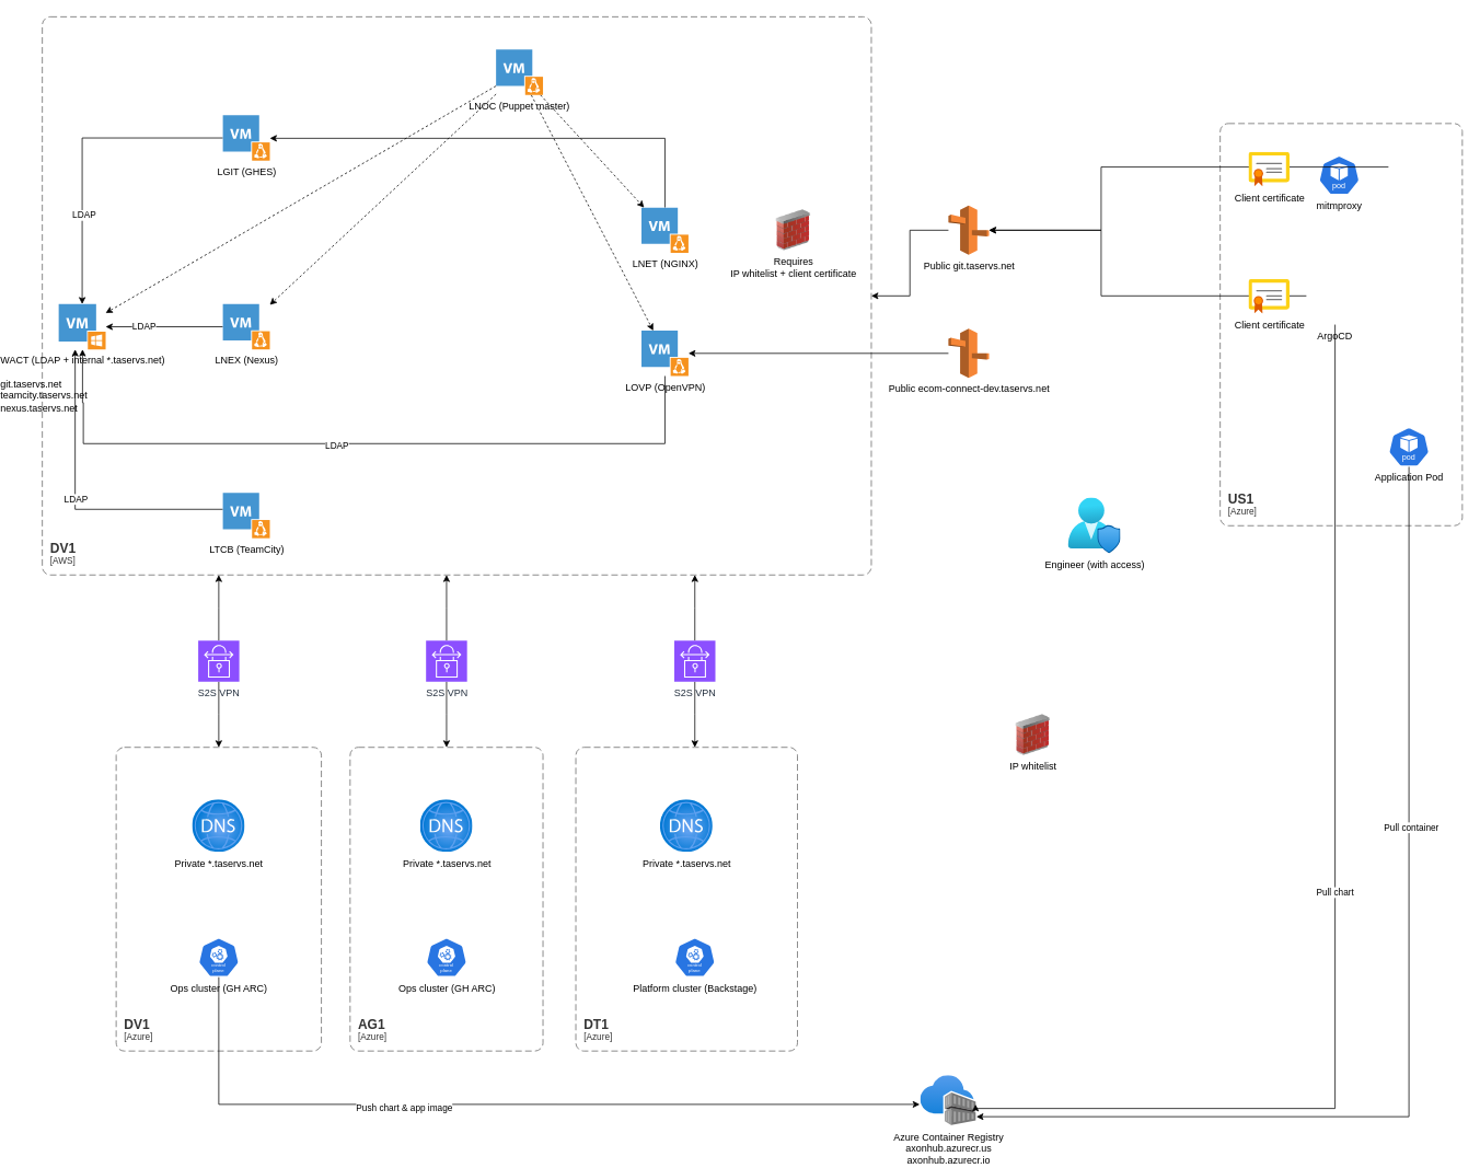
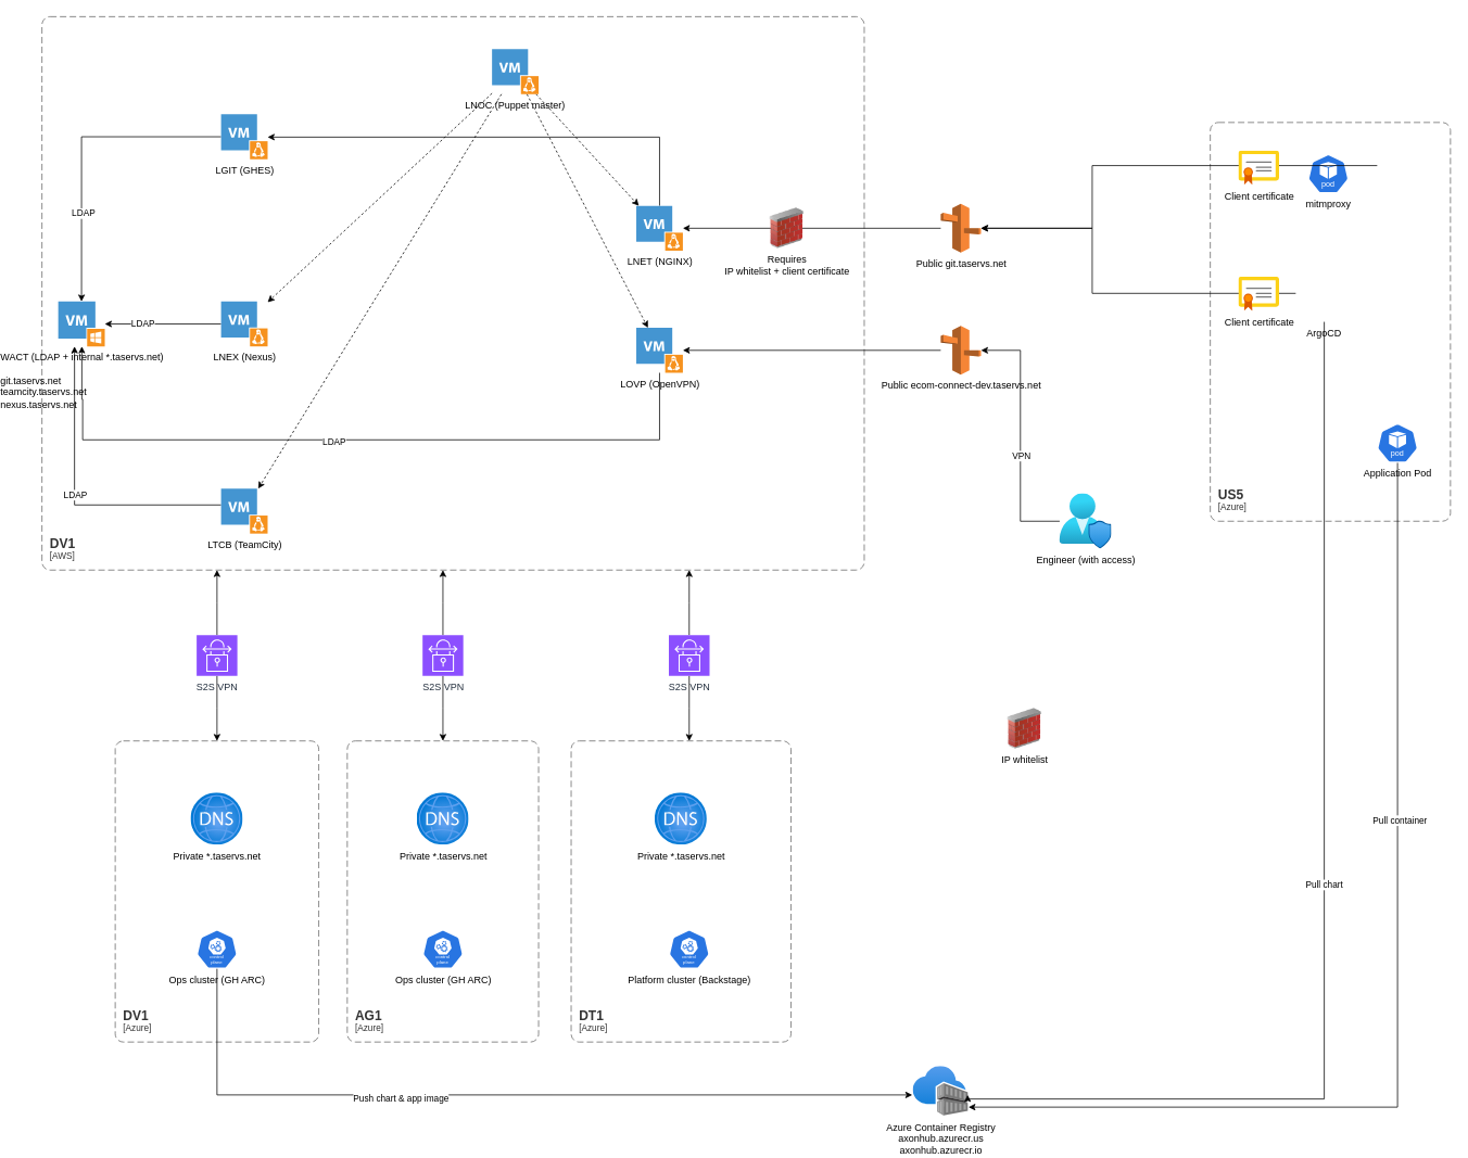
- <mxCell id="16" style="rounded=0;orthogonalLoop=1;jettySize=auto;html=1;dashed=1;" edge="1" parent="1" source="19" target="5"><mxGeometry relative="1" as="geometry" /></mxCell>
+ <mxCell id="16" style="rounded=0;orthogonalLoop=1;jettySize=auto;html=1;dashed=1;" edge="1" parent="1" source="19" target="11"><mxGeometry relative="1" as="geometry" /></mxCell>
- <mxCell id="38" style="edgeStyle=orthogonalEdgeStyle;rounded=0;orthogonalLoop=1;jettySize=auto;html=1;" edge="1" parent="1" source="39" target="2"><mxGeometry relative="1" as="geometry" /></mxCell>
+ <mxCell id="38" style="edgeStyle=orthogonalEdgeStyle;rounded=0;orthogonalLoop=1;jettySize=auto;html=1;" edge="1" parent="1" source="39" target="4"><mxGeometry relative="1" as="geometry" /></mxCell>
+ <mxCell id="45" style="edgeStyle=orthogonalEdgeStyle;rounded=0;orthogonalLoop=1;jettySize=auto;html=1;entryX=1;entryY=0.5;entryDx=0;entryDy=0;entryPerimeter=0;" edge="1" parent="1" source="44" target="41"><mxGeometry relative="1" as="geometry" /></mxCell>
+ <mxCell id="46" value="VPN" style="edgeLabel;html=1;align=center;verticalAlign=middle;resizable=0;points=[];" vertex="1" connectable="0" parent="45"><mxGeometry x="-0.155" relative="1" as="geometry"><mxPoint x="1" y="1" as="offset" /></mxGeometry></mxCell>
- <mxCell id="42" value="&lt;font style=&quot;font-size: 16px&quot;&gt;&lt;b&gt;&lt;div style=&quot;text-align: left&quot;&gt;US1&lt;/div&gt;&lt;/b&gt;&lt;/font&gt;&lt;div style=&quot;text-align: left&quot;&gt;[Azure]&lt;/div&gt;" style="rounded=1;fontSize=11;whiteSpace=wrap;html=1;dashed=1;arcSize=20;fillColor=none;strokeColor=#666666;fontColor=#333333;labelBackgroundColor=none;align=left;verticalAlign=bottom;labelBorderColor=none;spacingTop=0;spacing=10;dashPattern=8 4;metaEdit=1;rotatable=0;perimeter=rectanglePerimeter;noLabel=0;labelPadding=0;allowArrows=0;connectable=0;expand=0;recursiveResize=0;editable=1;pointerEvents=0;absoluteArcSize=1;points=[[0.25,0,0],[0.5,0,0],[0.75,0,0],[1,0.25,0],[1,0.5,0],[1,0.75,0],[0.75,1,0],[0.5,1,0],[0.25,1,0],[0,0.75,0],[0,0.5,0],[0,0.25,0]];" vertex="1" parent="1"><mxGeometry x="1455" y="150" width="295" height="490" as="geometry" /></mxCell>
+ <mxCell id="42" value="&lt;font style=&quot;font-size: 16px&quot;&gt;&lt;b&gt;&lt;div style=&quot;text-align: left&quot;&gt;US5&lt;/div&gt;&lt;/b&gt;&lt;/font&gt;&lt;div style=&quot;text-align: left&quot;&gt;[Azure]&lt;/div&gt;" style="rounded=1;fontSize=11;whiteSpace=wrap;html=1;dashed=1;arcSize=20;fillColor=none;strokeColor=#666666;fontColor=#333333;labelBackgroundColor=none;align=left;verticalAlign=bottom;labelBorderColor=none;spacingTop=0;spacing=10;dashPattern=8 4;metaEdit=1;rotatable=0;perimeter=rectanglePerimeter;noLabel=0;labelPadding=0;allowArrows=0;connectable=0;expand=0;recursiveResize=0;editable=1;pointerEvents=0;absoluteArcSize=1;points=[[0.25,0,0],[0.5,0,0],[0.75,0,0],[1,0.25,0],[1,0.5,0],[1,0.75,0],[0.75,1,0],[0.5,1,0],[0.25,1,0],[0,0.75,0],[0,0.5,0],[0,0.25,0]];" vertex="1" parent="1"><mxGeometry x="1455" y="150" width="295" height="490" as="geometry" /></mxCell>
